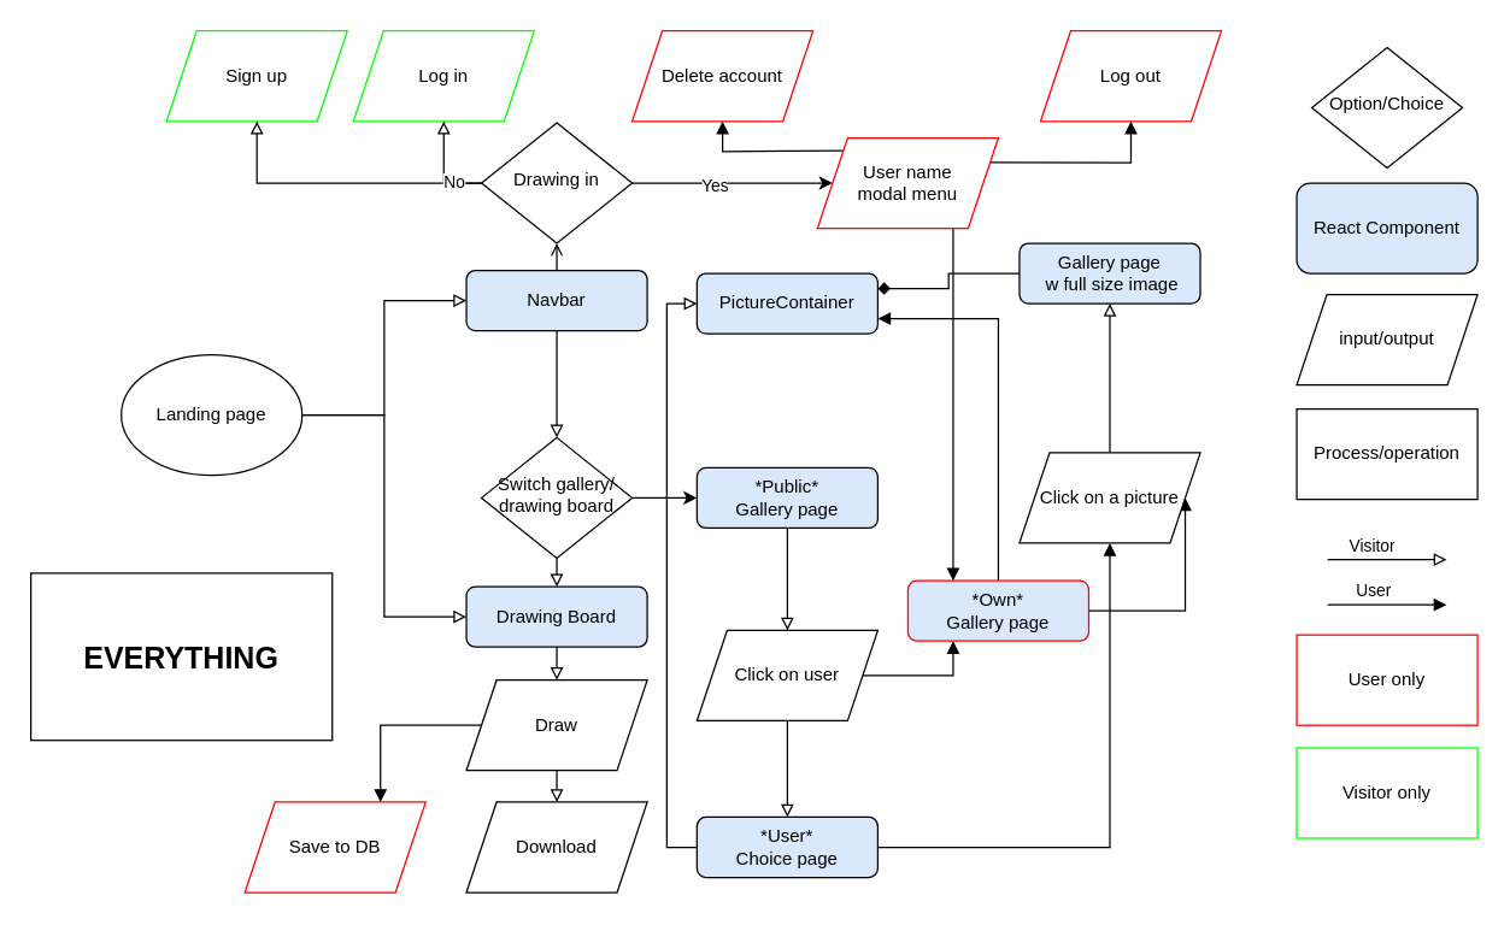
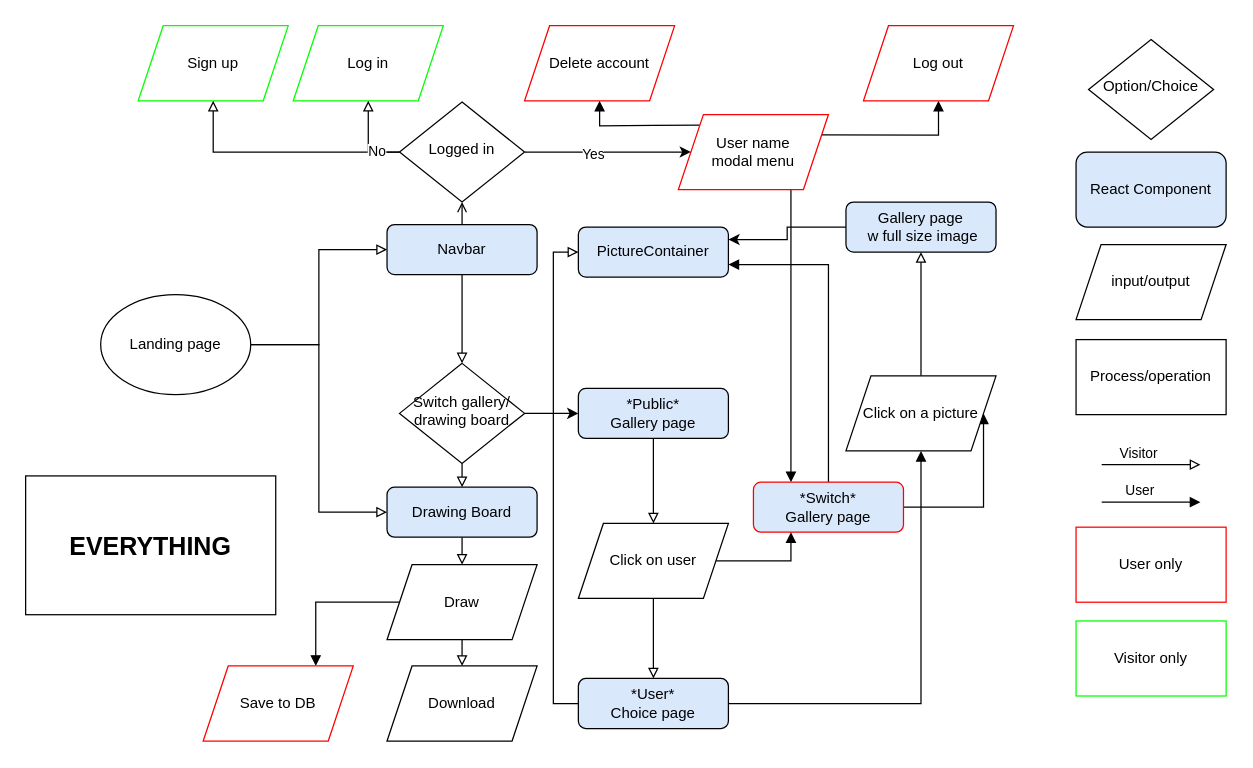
- <mxCell id="46" value="Drawing in" style="rhombus;whiteSpace=wrap;html=1;shadow=0;fontFamily=Helvetica;fontSize=12;align=center;strokeWidth=1;spacing=6;spacingTop=-4;" parent="1" vertex="1"><mxGeometry x="319" y="81" width="100" height="80" as="geometry" /></mxCell>
+ <mxCell id="46" value="Logged in" style="rhombus;whiteSpace=wrap;html=1;shadow=0;fontFamily=Helvetica;fontSize=12;align=center;strokeWidth=1;spacing=6;spacingTop=-4;" parent="1" vertex="1"><mxGeometry x="319" y="81" width="100" height="80" as="geometry" /></mxCell>
- <mxCell id="26" style="edgeStyle=orthogonalEdgeStyle;rounded=0;orthogonalLoop=1;jettySize=auto;html=1;exitX=0;exitY=0.5;exitDx=0;exitDy=0;entryX=1;entryY=0.25;entryDx=0;entryDy=0;endArrow=diamond;" edge="1" parent="1" source="27" target="58"><mxGeometry relative="1" as="geometry" /></mxCell>
+ <mxCell id="26" style="edgeStyle=orthogonalEdgeStyle;rounded=0;orthogonalLoop=1;jettySize=auto;html=1;exitX=0;exitY=0.5;exitDx=0;exitDy=0;entryX=1;entryY=0.25;entryDx=0;entryDy=0;" edge="1" parent="1" source="27" target="58"><mxGeometry relative="1" as="geometry" /></mxCell>
- <mxCell id="18" value="&lt;div&gt;*Own* &lt;br&gt;&lt;/div&gt;&lt;div&gt;Gallery page&lt;/div&gt;" style="rounded=1;whiteSpace=wrap;html=1;fontSize=12;glass=0;strokeWidth=1;shadow=0;fillColor=#dae8fc;strokeColor=#FF0000;" parent="1" vertex="1"><mxGeometry x="602" y="385" width="120" height="40" as="geometry" /></mxCell>
+ <mxCell id="18" value="&lt;div&gt;*Switch* &lt;br&gt;&lt;/div&gt;&lt;div&gt;Gallery page&lt;/div&gt;" style="rounded=1;whiteSpace=wrap;html=1;fontSize=12;glass=0;strokeWidth=1;shadow=0;fillColor=#dae8fc;strokeColor=#FF0000;" parent="1" vertex="1"><mxGeometry x="602" y="385" width="120" height="40" as="geometry" /></mxCell>
